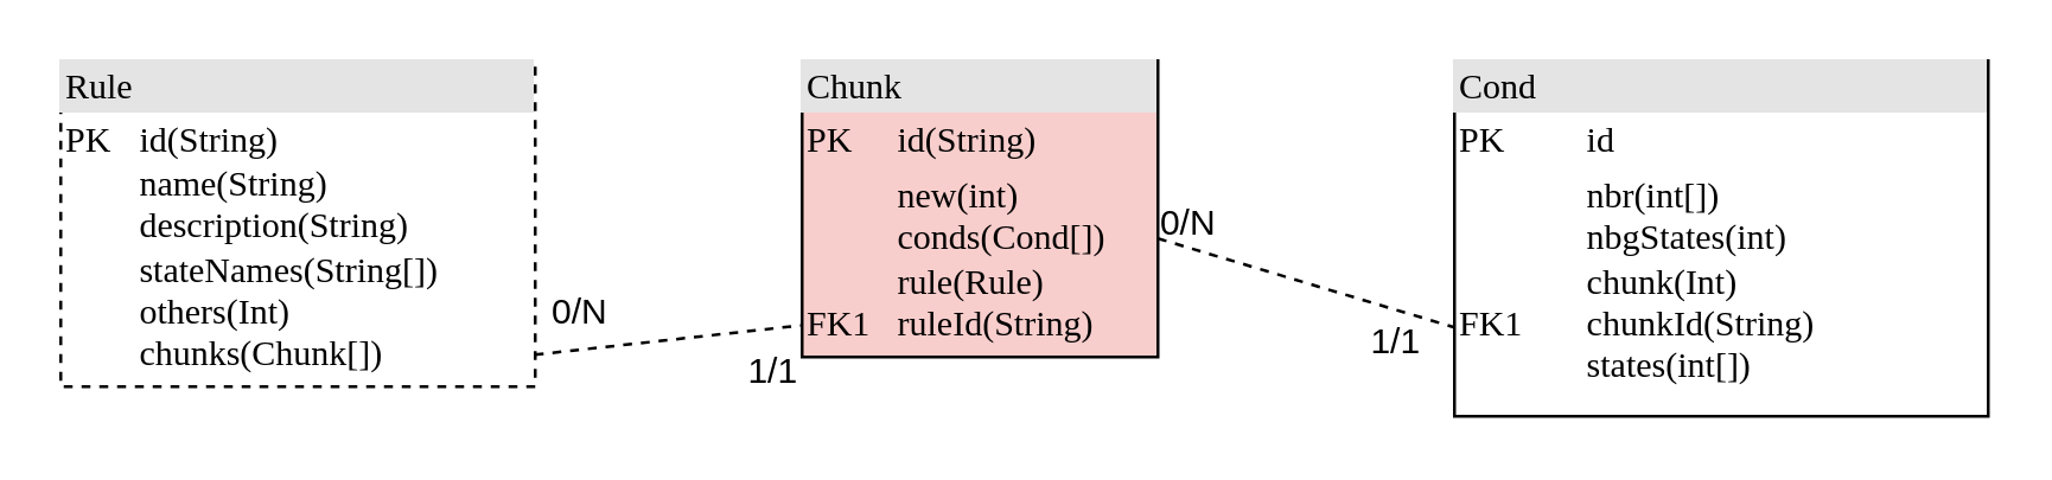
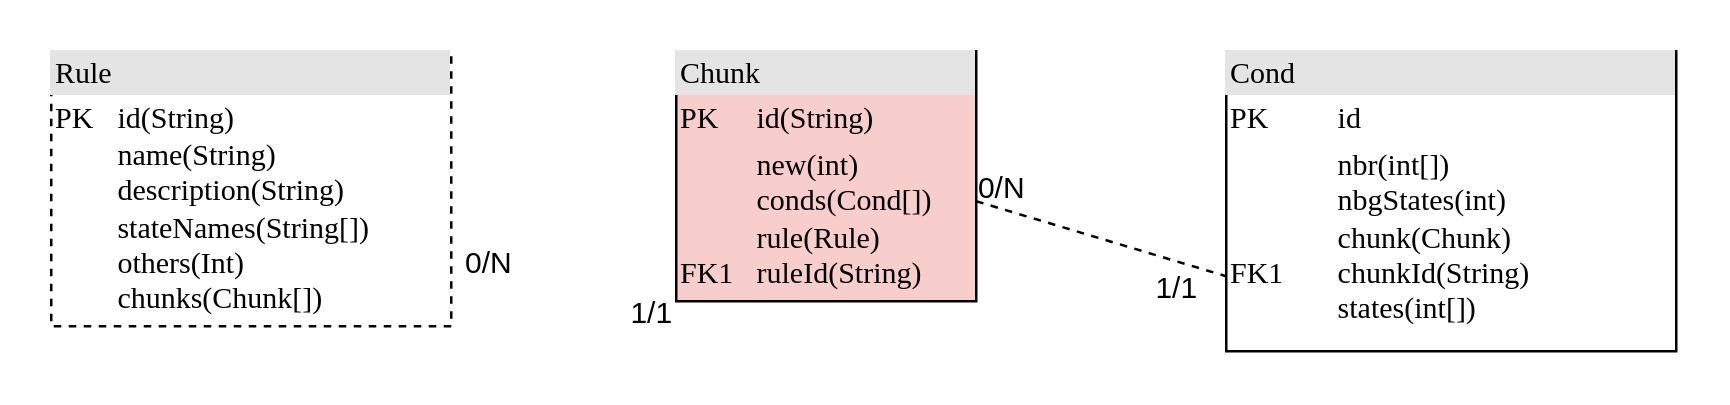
- <mxCell id="3" value="&lt;div style=&quot;box-sizing: border-box ; width: 100% ; background: #e4e4e4 ; padding: 2px&quot;&gt;Cond&lt;/div&gt;&lt;table style=&quot;width: 100% ; font-size: 1em&quot; cellpadding=&quot;2&quot; cellspacing=&quot;0&quot;&gt;&lt;tbody&gt;&lt;tr&gt;&lt;td&gt;PK&lt;/td&gt;&lt;td&gt;id&lt;br&gt;&lt;/td&gt;&lt;/tr&gt;&lt;tr&gt;&lt;td&gt;&lt;br&gt;&lt;br&gt;FK1&lt;/td&gt;&lt;td&gt;nbr(int[])&lt;br&gt;nbgStates(int)&lt;br&gt;chunk(Int)&lt;br&gt;chunkId(String)&lt;br&gt;states(int[])&lt;/td&gt;&lt;/tr&gt;&lt;tr&gt;&lt;td&gt;&lt;br&gt;&lt;/td&gt;&lt;td&gt;&lt;/td&gt;&lt;/tr&gt;&lt;/tbody&gt;&lt;/table&gt;" style="verticalAlign=top;align=left;overflow=fill;html=1;rounded=0;shadow=0;comic=0;labelBackgroundColor=none;strokeWidth=1;fontFamily=Verdana;fontSize=12" parent="1" vertex="1"><mxGeometry x="490" y="20" width="180" height="120" as="geometry" /></mxCell>
+ <mxCell id="3" value="&lt;div style=&quot;box-sizing: border-box ; width: 100% ; background: #e4e4e4 ; padding: 2px&quot;&gt;Cond&lt;/div&gt;&lt;table style=&quot;width: 100% ; font-size: 1em&quot; cellpadding=&quot;2&quot; cellspacing=&quot;0&quot;&gt;&lt;tbody&gt;&lt;tr&gt;&lt;td&gt;PK&lt;/td&gt;&lt;td&gt;id&lt;br&gt;&lt;/td&gt;&lt;/tr&gt;&lt;tr&gt;&lt;td&gt;&lt;br&gt;&lt;br&gt;FK1&lt;/td&gt;&lt;td&gt;nbr(int[])&lt;br&gt;nbgStates(int)&lt;br&gt;chunk(Chunk)&lt;br&gt;chunkId(String)&lt;br&gt;states(int[])&lt;/td&gt;&lt;/tr&gt;&lt;tr&gt;&lt;td&gt;&lt;br&gt;&lt;/td&gt;&lt;td&gt;&lt;/td&gt;&lt;/tr&gt;&lt;/tbody&gt;&lt;/table&gt;" style="verticalAlign=top;align=left;overflow=fill;html=1;rounded=0;shadow=0;comic=0;labelBackgroundColor=none;strokeWidth=1;fontFamily=Verdana;fontSize=12" parent="1" vertex="1"><mxGeometry x="490" y="20" width="180" height="120" as="geometry" /></mxCell>
- <mxCell id="5" value="" style="endArrow=none;dashed=1;html=1;rounded=0;exitX=0.999;exitY=0.902;exitDx=0;exitDy=0;exitPerimeter=0;entryX=-0.001;entryY=0.893;entryDx=0;entryDy=0;entryPerimeter=0;" parent="1" source="2" target="4" edge="1"><mxGeometry width="50" height="50" relative="1" as="geometry"><mxPoint x="190" y="250" as="sourcePoint" /><mxPoint x="240" y="200" as="targetPoint" /></mxGeometry></mxCell>
